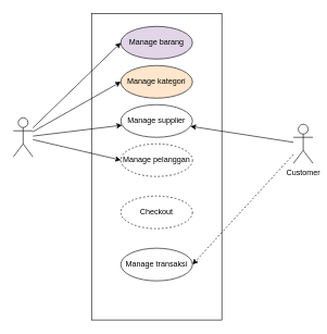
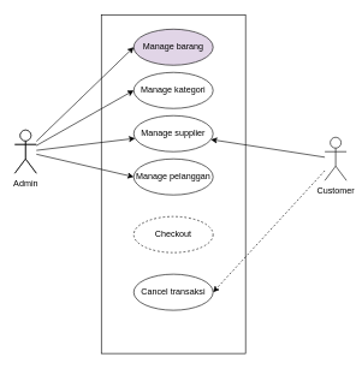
- <mxCell id="12" value="Manage kategori" style="ellipse;whiteSpace=wrap;html=1;fillColor=#ffe6cc;" vertex="1" parent="1"><mxGeometry x="185" y="100" width="110" height="50" as="geometry" /></mxCell>
+ <mxCell id="12" value="Manage kategori" style="ellipse;whiteSpace=wrap;html=1;" vertex="1" parent="1"><mxGeometry x="185" y="100" width="110" height="50" as="geometry" /></mxCell>
- <mxCell id="15" value="Manage pelanggan" style="ellipse;whiteSpace=wrap;html=1;dashed=1;" vertex="1" parent="1"><mxGeometry x="185" y="220" width="110" height="50" as="geometry" /></mxCell>
+ <mxCell id="15" value="Manage pelanggan" style="ellipse;whiteSpace=wrap;html=1;" vertex="1" parent="1"><mxGeometry x="185" y="220" width="110" height="50" as="geometry" /></mxCell>
+ <mxCell id="3" value="Admin" style="shape=umlActor;verticalLabelPosition=bottom;verticalAlign=top;html=1;outlineConnect=0;" vertex="1" parent="1"><mxGeometry x="20" y="180" width="30" height="60" as="geometry" /></mxCell>
- <mxCell id="16" value="Manage transaksi" style="ellipse;whiteSpace=wrap;html=1;" vertex="1" parent="1"><mxGeometry x="185" y="380" width="110" height="50" as="geometry" /></mxCell>
+ <mxCell id="16" value="Cancel transaksi" style="ellipse;whiteSpace=wrap;html=1;" vertex="1" parent="1"><mxGeometry x="185" y="380" width="110" height="50" as="geometry" /></mxCell>
